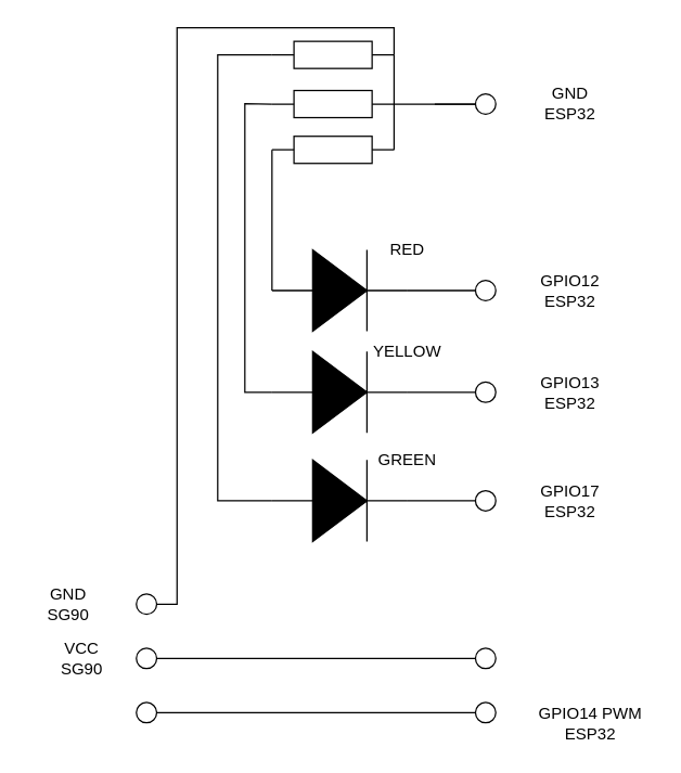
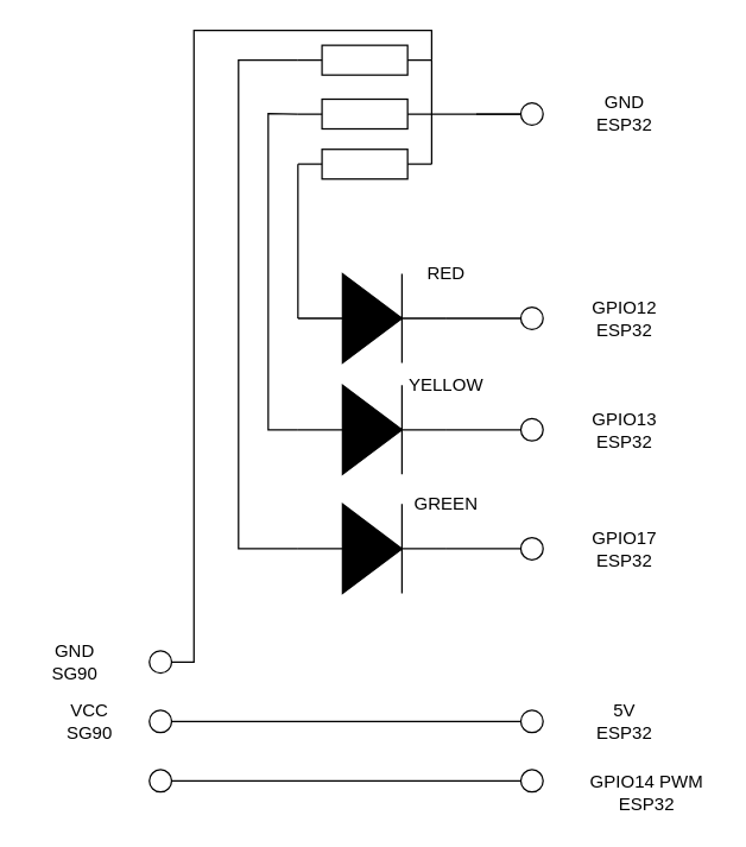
+ <mxCell id="28" value="5V&lt;br&gt;ESP32" style="text;html=1;strokeColor=none;fillColor=none;align=center;verticalAlign=middle;whiteSpace=wrap;rounded=0;" vertex="1" parent="1"><mxGeometry x="390" y="470" width="60" height="30" as="geometry" /></mxCell>
